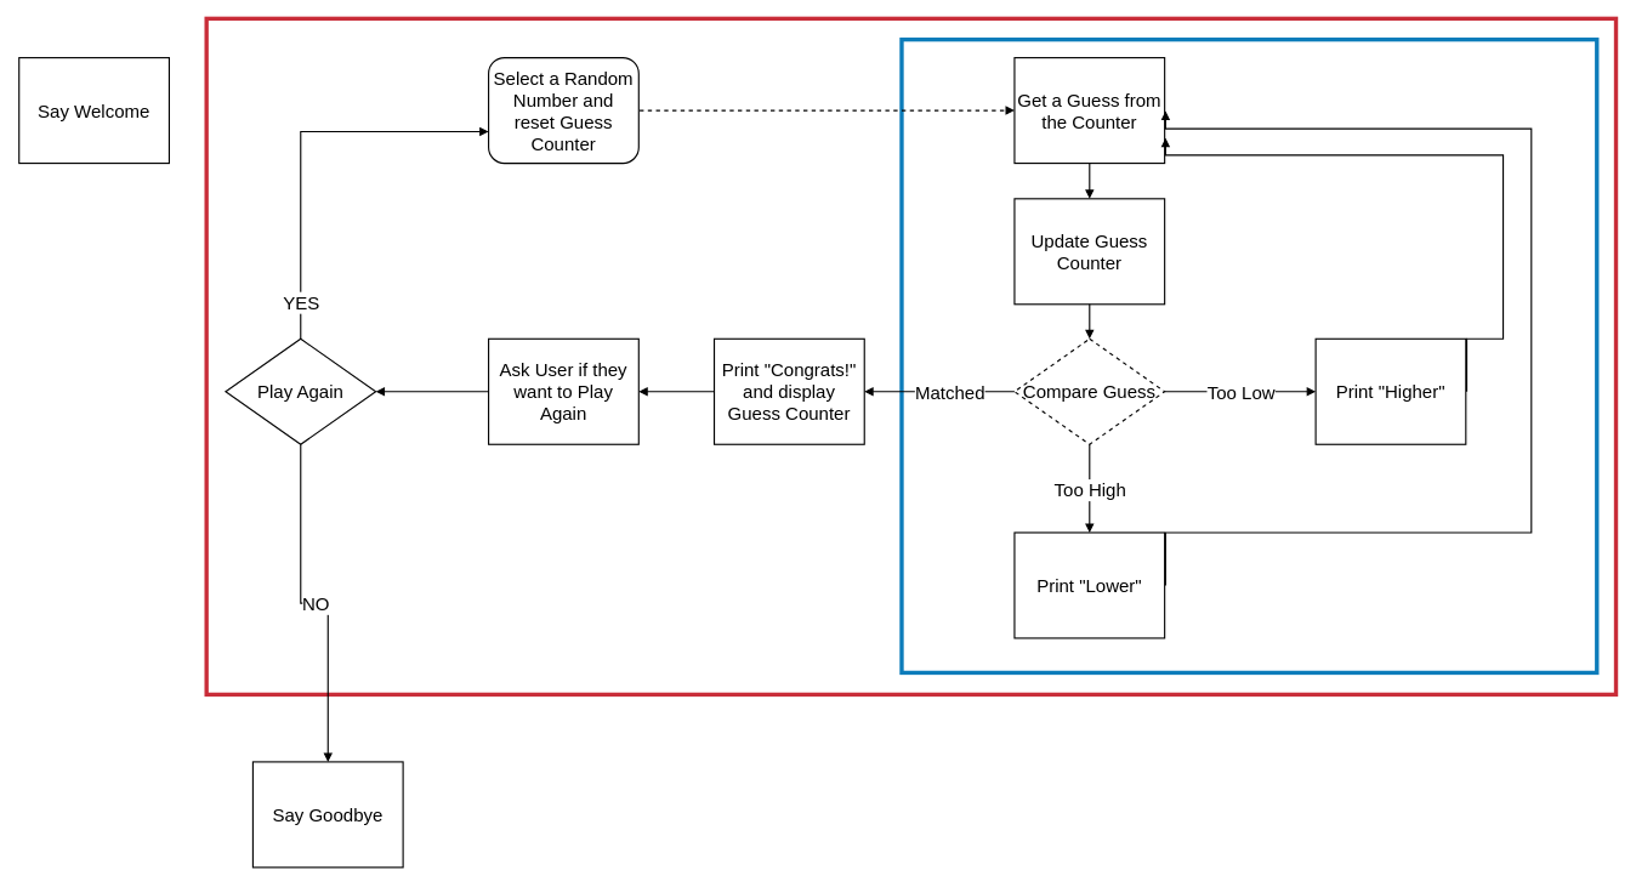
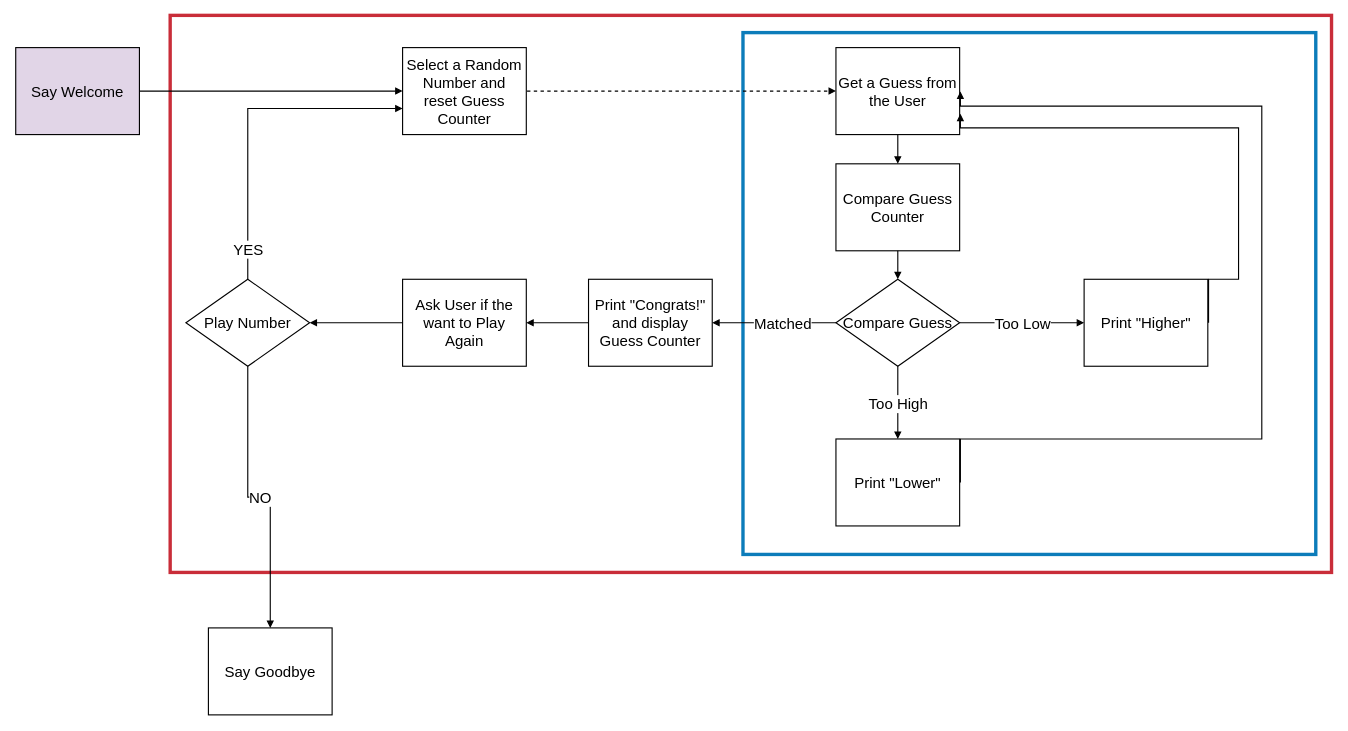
- <mxCell id="4" value="Say Welcome" style="html=1;overflow=block;blockSpacing=1;whiteSpace=wrap;fontSize=20;fontColor=default;spacing=3.8;strokeOpacity=100;strokeWidth=1.5;" vertex="1" parent="1"><mxGeometry x="20" y="63" width="165" height="116" as="geometry" /></mxCell>
+ <mxCell id="4" value="Say Welcome" style="html=1;overflow=block;blockSpacing=1;whiteSpace=wrap;fontSize=20;fontColor=default;spacing=3.8;strokeOpacity=100;strokeWidth=1.5;fillColor=#e1d5e7;" vertex="1" parent="1"><mxGeometry x="20" y="63" width="165" height="116" as="geometry" /></mxCell>
+ <mxCell id="13" value="" style="html=1;jettySize=18;whiteSpace=wrap;fontSize=13;fontFamily=Helvetica;strokeWidth=1.5;rounded=1;arcSize=0;edgeStyle=orthogonalEdgeStyle;startArrow=none;endArrow=block;endFill=1;exitX=1;exitY=0.5;exitPerimeter=0;entryX=0;entryY=0.5;entryPerimeter=0;" edge="1" parent="1" source="4" target="5"><mxGeometry width="100" height="100" relative="1" as="geometry"><Array as="points" /></mxGeometry></mxCell>
- <mxCell id="5" value="Select a Random Number and reset Guess Counter" style="html=1;overflow=block;blockSpacing=1;whiteSpace=wrap;fontSize=20;fontColor=default;spacing=3.8;strokeOpacity=100;strokeWidth=1.5;rounded=1;" vertex="1" parent="1"><mxGeometry x="536" y="63" width="165" height="116" as="geometry" /></mxCell>
+ <mxCell id="5" value="Select a Random Number and reset Guess Counter" style="html=1;overflow=block;blockSpacing=1;whiteSpace=wrap;fontSize=20;fontColor=default;spacing=3.8;strokeOpacity=100;strokeWidth=1.5;" vertex="1" parent="1"><mxGeometry x="536" y="63" width="165" height="116" as="geometry" /></mxCell>
- <mxCell id="6" value="Get a Guess from the Counter" style="html=1;overflow=block;blockSpacing=1;whiteSpace=wrap;fontSize=20;fontColor=default;spacing=3.8;strokeOpacity=100;strokeWidth=1.5;" vertex="1" parent="1"><mxGeometry x="1114" y="63" width="165" height="116" as="geometry" /></mxCell>
+ <mxCell id="6" value="Get a Guess from the User" style="html=1;overflow=block;blockSpacing=1;whiteSpace=wrap;fontSize=20;fontColor=default;spacing=3.8;strokeOpacity=100;strokeWidth=1.5;" vertex="1" parent="1"><mxGeometry x="1114" y="63" width="165" height="116" as="geometry" /></mxCell>
- <mxCell id="30" value="Update Guess Counter" style="html=1;overflow=block;blockSpacing=1;whiteSpace=wrap;fontSize=20;fontColor=default;spacing=3.8;strokeOpacity=100;strokeWidth=1.5;" vertex="1" parent="1"><mxGeometry x="1114" y="218" width="165" height="116" as="geometry" /></mxCell>
+ <mxCell id="30" value="Compare Guess Counter" style="html=1;overflow=block;blockSpacing=1;whiteSpace=wrap;fontSize=20;fontColor=default;spacing=3.8;strokeOpacity=100;strokeWidth=1.5;" vertex="1" parent="1"><mxGeometry x="1114" y="218" width="165" height="116" as="geometry" /></mxCell>
- <mxCell id="12" value="Play Again" style="html=1;overflow=block;blockSpacing=1;whiteSpace=wrap;rhombus;fontSize=20;fontColor=default;spacing=3.8;strokeOpacity=100;strokeWidth=1.5;" vertex="1" parent="1"><mxGeometry x="247" y="372" width="165" height="116" as="geometry" /></mxCell>
+ <mxCell id="12" value="Play Number" style="html=1;overflow=block;blockSpacing=1;whiteSpace=wrap;rhombus;fontSize=20;fontColor=default;spacing=3.8;strokeOpacity=100;strokeWidth=1.5;" vertex="1" parent="1"><mxGeometry x="247" y="372" width="165" height="116" as="geometry" /></mxCell>
- <mxCell id="11" value="Ask User if they want to Play Again" style="html=1;overflow=block;blockSpacing=1;whiteSpace=wrap;fontSize=20;fontColor=default;spacing=3.8;strokeOpacity=100;strokeWidth=1.5;" vertex="1" parent="1"><mxGeometry x="536" y="372" width="165" height="116" as="geometry" /></mxCell>
+ <mxCell id="11" value="Ask User if the want to Play Again" style="html=1;overflow=block;blockSpacing=1;whiteSpace=wrap;fontSize=20;fontColor=default;spacing=3.8;strokeOpacity=100;strokeWidth=1.5;" vertex="1" parent="1"><mxGeometry x="536" y="372" width="165" height="116" as="geometry" /></mxCell>
- <mxCell id="8" value="Compare    Guess" style="html=1;overflow=block;blockSpacing=1;whiteSpace=wrap;rhombus;fontSize=20;fontColor=default;spacing=3.8;strokeOpacity=100;strokeWidth=1.5;dashed=1;" vertex="1" parent="1"><mxGeometry x="1114" y="372" width="165" height="116" as="geometry" /></mxCell>
+ <mxCell id="8" value="Compare    Guess" style="html=1;overflow=block;blockSpacing=1;whiteSpace=wrap;rhombus;fontSize=20;fontColor=default;spacing=3.8;strokeOpacity=100;strokeWidth=1.5;" vertex="1" parent="1"><mxGeometry x="1114" y="372" width="165" height="116" as="geometry" /></mxCell>
